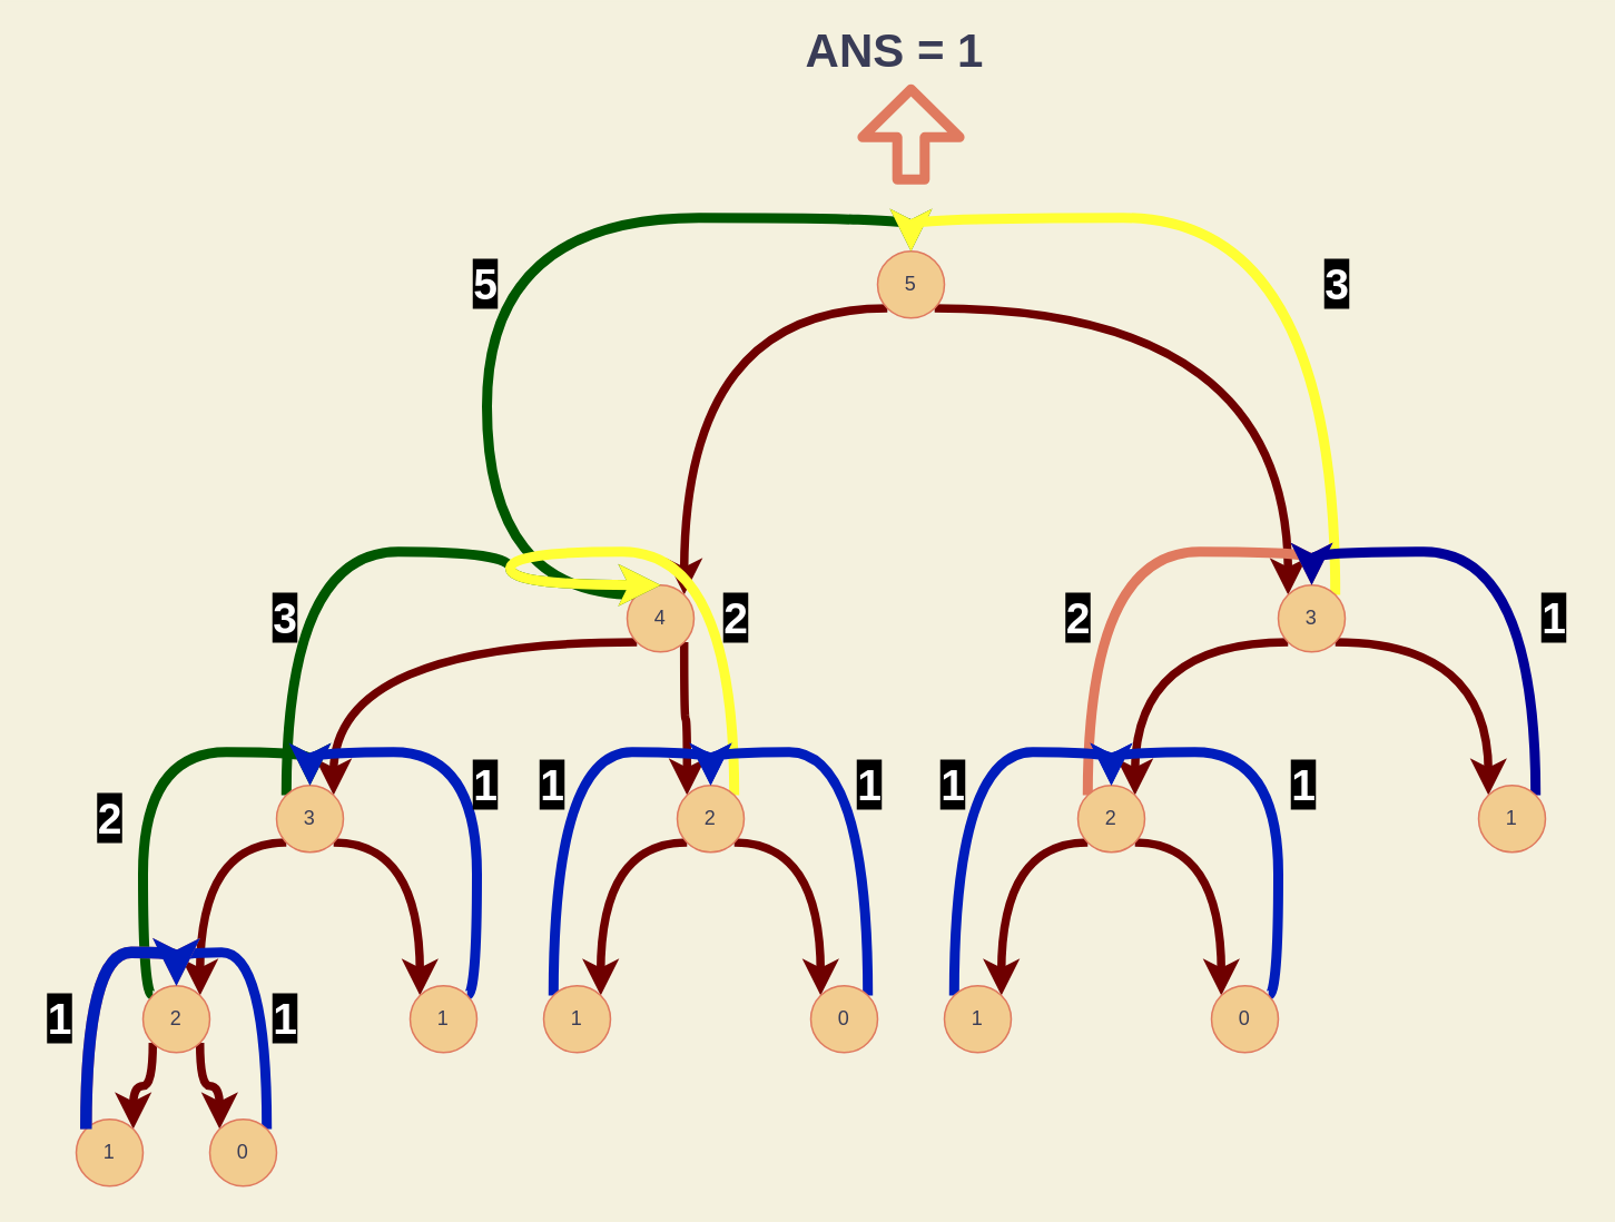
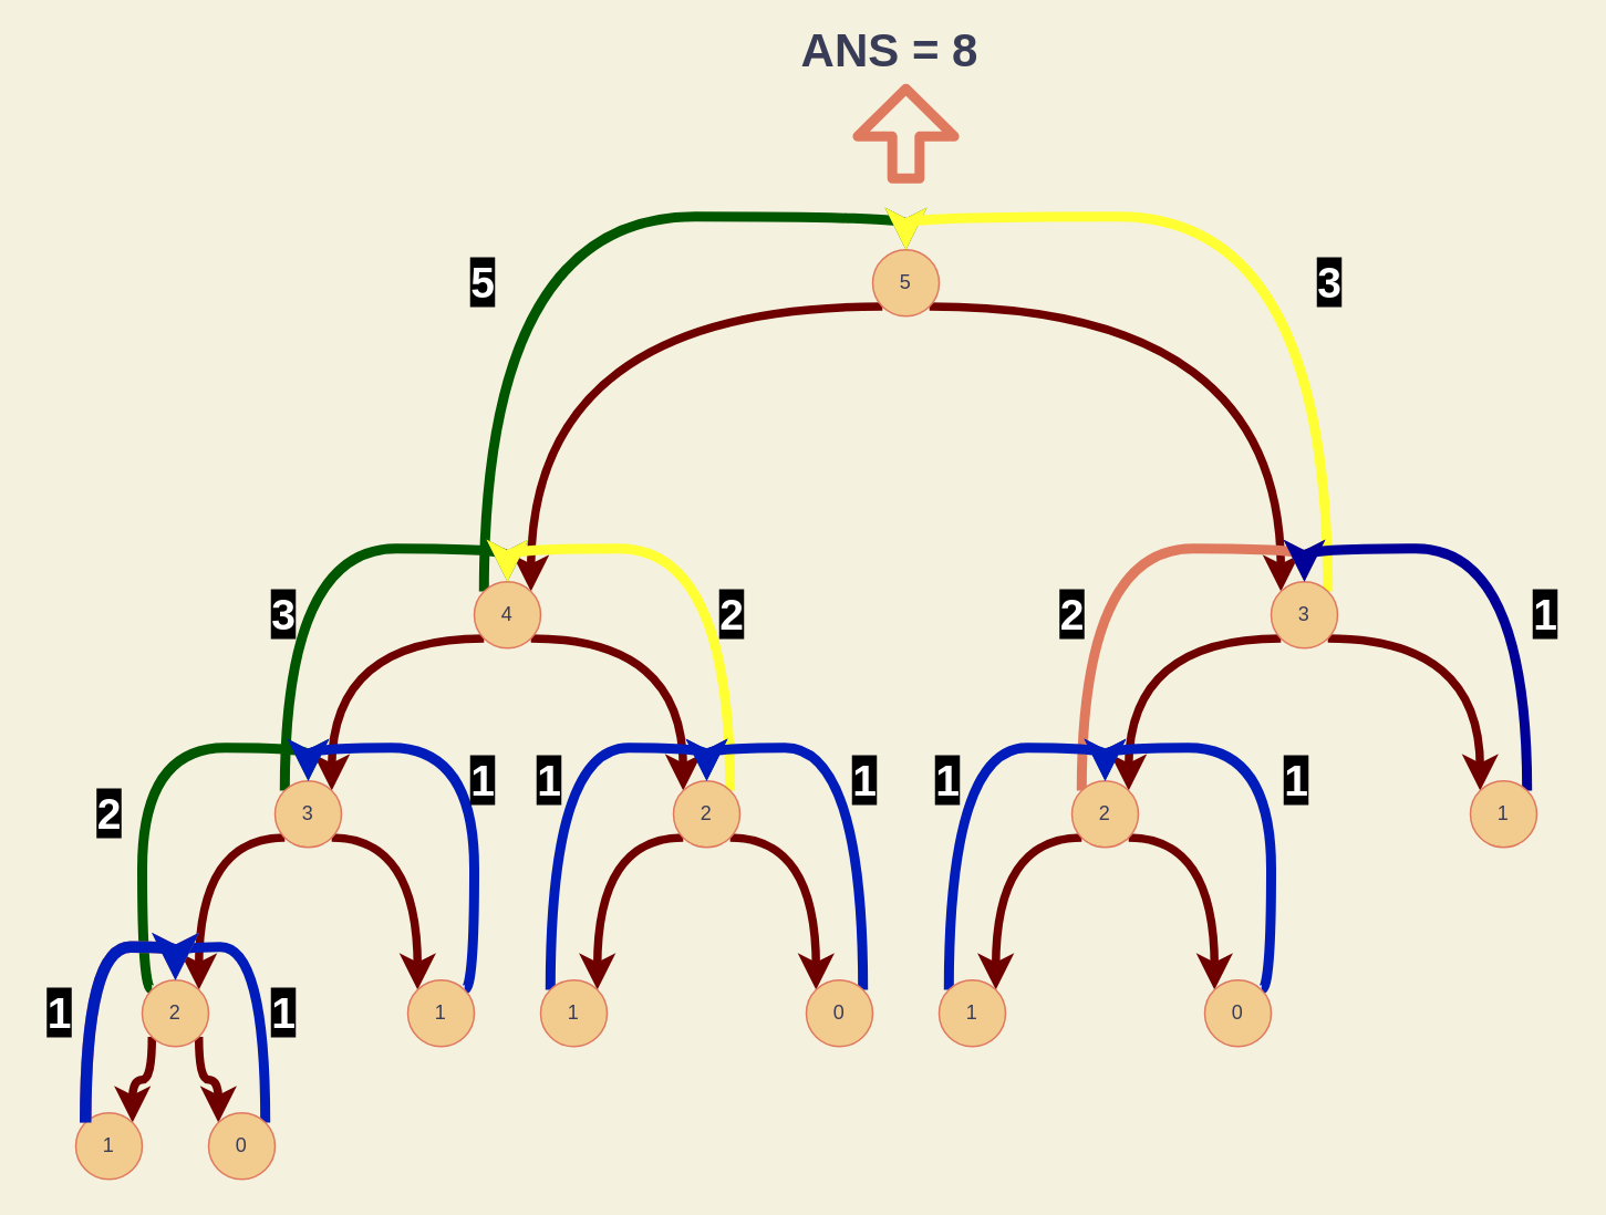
- <mxCell id="61" value="&lt;font style=&quot;font-size: 28px&quot;&gt;&lt;b&gt;ANS = 1&lt;/b&gt;&lt;/font&gt;" style="text;html=1;align=center;verticalAlign=middle;resizable=0;points=[];autosize=1;fontColor=#393C56;" vertex="1" parent="1"><mxGeometry x="475" y="20" width="120" height="20" as="geometry" /></mxCell>
+ <mxCell id="61" value="&lt;font style=&quot;font-size: 28px&quot;&gt;&lt;b&gt;ANS = 8&lt;/b&gt;&lt;/font&gt;" style="text;html=1;align=center;verticalAlign=middle;resizable=0;points=[];autosize=1;fontColor=#393C56;" vertex="1" parent="1"><mxGeometry x="475" y="20" width="120" height="20" as="geometry" /></mxCell>
- <mxCell id="8" value="4" style="ellipse;whiteSpace=wrap;html=1;fillColor=#F2CC8F;strokeColor=#E07A5F;fontColor=#393C56;" vertex="1" parent="1"><mxGeometry x="375" y="350" width="40" height="40" as="geometry" /></mxCell>
+ <mxCell id="8" value="4" style="ellipse;whiteSpace=wrap;html=1;fillColor=#F2CC8F;strokeColor=#E07A5F;fontColor=#393C56;" vertex="1" parent="1"><mxGeometry x="285" y="350" width="40" height="40" as="geometry" /></mxCell>
